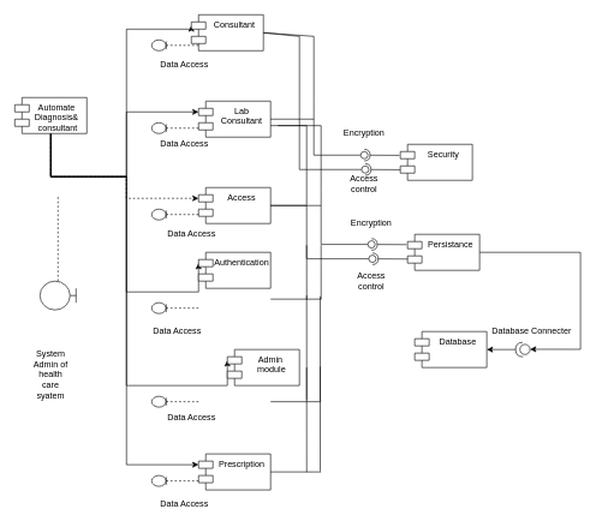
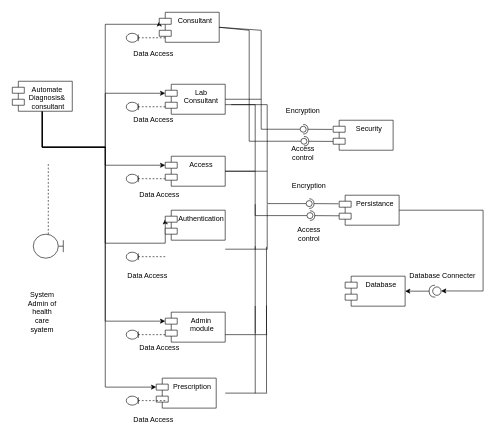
- <mxCell id="4" style="edgeStyle=orthogonalEdgeStyle;rounded=0;orthogonalLoop=1;jettySize=auto;html=1;entryX=0;entryY=0;entryDx=0;entryDy=15;entryPerimeter=0;dashed=1;" edge="1" parent="1" source="8" target="15"><mxGeometry relative="1" as="geometry"><Array as="points"><mxPoint x="175" y="245" /><mxPoint x="175" y="275" /></Array></mxGeometry></mxCell>
+ <mxCell id="4" style="edgeStyle=orthogonalEdgeStyle;rounded=0;orthogonalLoop=1;jettySize=auto;html=1;entryX=0;entryY=0;entryDx=0;entryDy=15;entryPerimeter=0;" edge="1" parent="1" source="8" target="15"><mxGeometry relative="1" as="geometry"><Array as="points"><mxPoint x="175" y="245" /><mxPoint x="175" y="275" /></Array></mxGeometry></mxCell>
- <mxCell id="19" value="Admin&#10; module" style="shape=module;align=left;spacingLeft=20;align=center;verticalAlign=top;" vertex="1" parent="1"><mxGeometry x="315" y="485" width="100" height="50" as="geometry" /></mxCell>
+ <mxCell id="19" value="Admin&#10; module" style="shape=module;align=left;spacingLeft=20;align=center;verticalAlign=top;" vertex="1" parent="1"><mxGeometry x="275" y="520" width="100" height="50" as="geometry" /></mxCell>
- <mxCell id="21" value="Prescription" style="shape=module;align=left;spacingLeft=20;align=center;verticalAlign=top;" vertex="1" parent="1"><mxGeometry x="275" y="630" width="100" height="50" as="geometry" /></mxCell>
+ <mxCell id="21" value="Prescription" style="shape=module;align=left;spacingLeft=20;align=center;verticalAlign=top;" vertex="1" parent="1"><mxGeometry x="260" y="630" width="100" height="50" as="geometry" /></mxCell>
